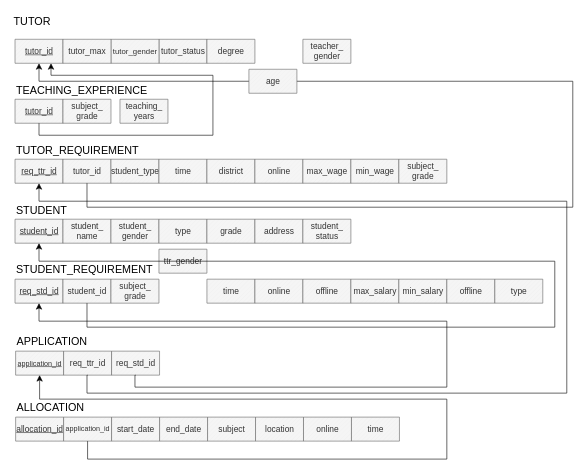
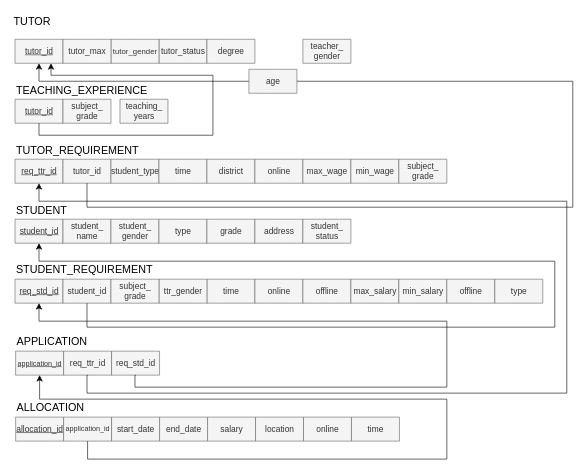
- <mxCell id="28" value="&lt;span style=&quot;font-size: 14px;&quot;&gt;ttr_gender&lt;/span&gt;" style="verticalLabelPosition=middle;verticalAlign=middle;html=1;shape=mxgraph.basic.patternFillRect;fillStyle=diag;step=5;fillStrokeWidth=0.2;fillStrokeColor=#dddddd;fillColor=#f5f5f5;fontColor=#333333;strokeColor=#666666;horizontal=1;labelPosition=center;align=center;" parent="1" vertex="1"><mxGeometry x="264" y="415" width="80" height="40" as="geometry" /></mxCell>
+ <mxCell id="28" value="&lt;span style=&quot;font-size: 14px;&quot;&gt;ttr_gender&lt;/span&gt;" style="verticalLabelPosition=middle;verticalAlign=middle;html=1;shape=mxgraph.basic.patternFillRect;fillStyle=diag;step=5;fillStrokeWidth=0.2;fillStrokeColor=#dddddd;fillColor=#f5f5f5;fontColor=#333333;strokeColor=#666666;horizontal=1;labelPosition=center;align=center;" parent="1" vertex="1"><mxGeometry x="264" y="465" width="80" height="40" as="geometry" /></mxCell>
- <mxCell id="21" value="&lt;font style=&quot;font-size: 14px;&quot;&gt;subject&lt;/font&gt;" style="verticalLabelPosition=middle;verticalAlign=middle;html=1;shape=mxgraph.basic.patternFillRect;fillStyle=diag;step=5;fillStrokeWidth=0.2;fillStrokeColor=#dddddd;fillColor=#f5f5f5;fontColor=#333333;strokeColor=#666666;horizontal=1;labelPosition=center;align=center;" parent="1" vertex="1"><mxGeometry x="345" y="695" width="80" height="40" as="geometry" /></mxCell>
+ <mxCell id="21" value="&lt;font style=&quot;font-size: 14px;&quot;&gt;salary&lt;/font&gt;" style="verticalLabelPosition=middle;verticalAlign=middle;html=1;shape=mxgraph.basic.patternFillRect;fillStyle=diag;step=5;fillStrokeWidth=0.2;fillStrokeColor=#dddddd;fillColor=#f5f5f5;fontColor=#333333;strokeColor=#666666;horizontal=1;labelPosition=center;align=center;" parent="1" vertex="1"><mxGeometry x="345" y="695" width="80" height="40" as="geometry" /></mxCell>
